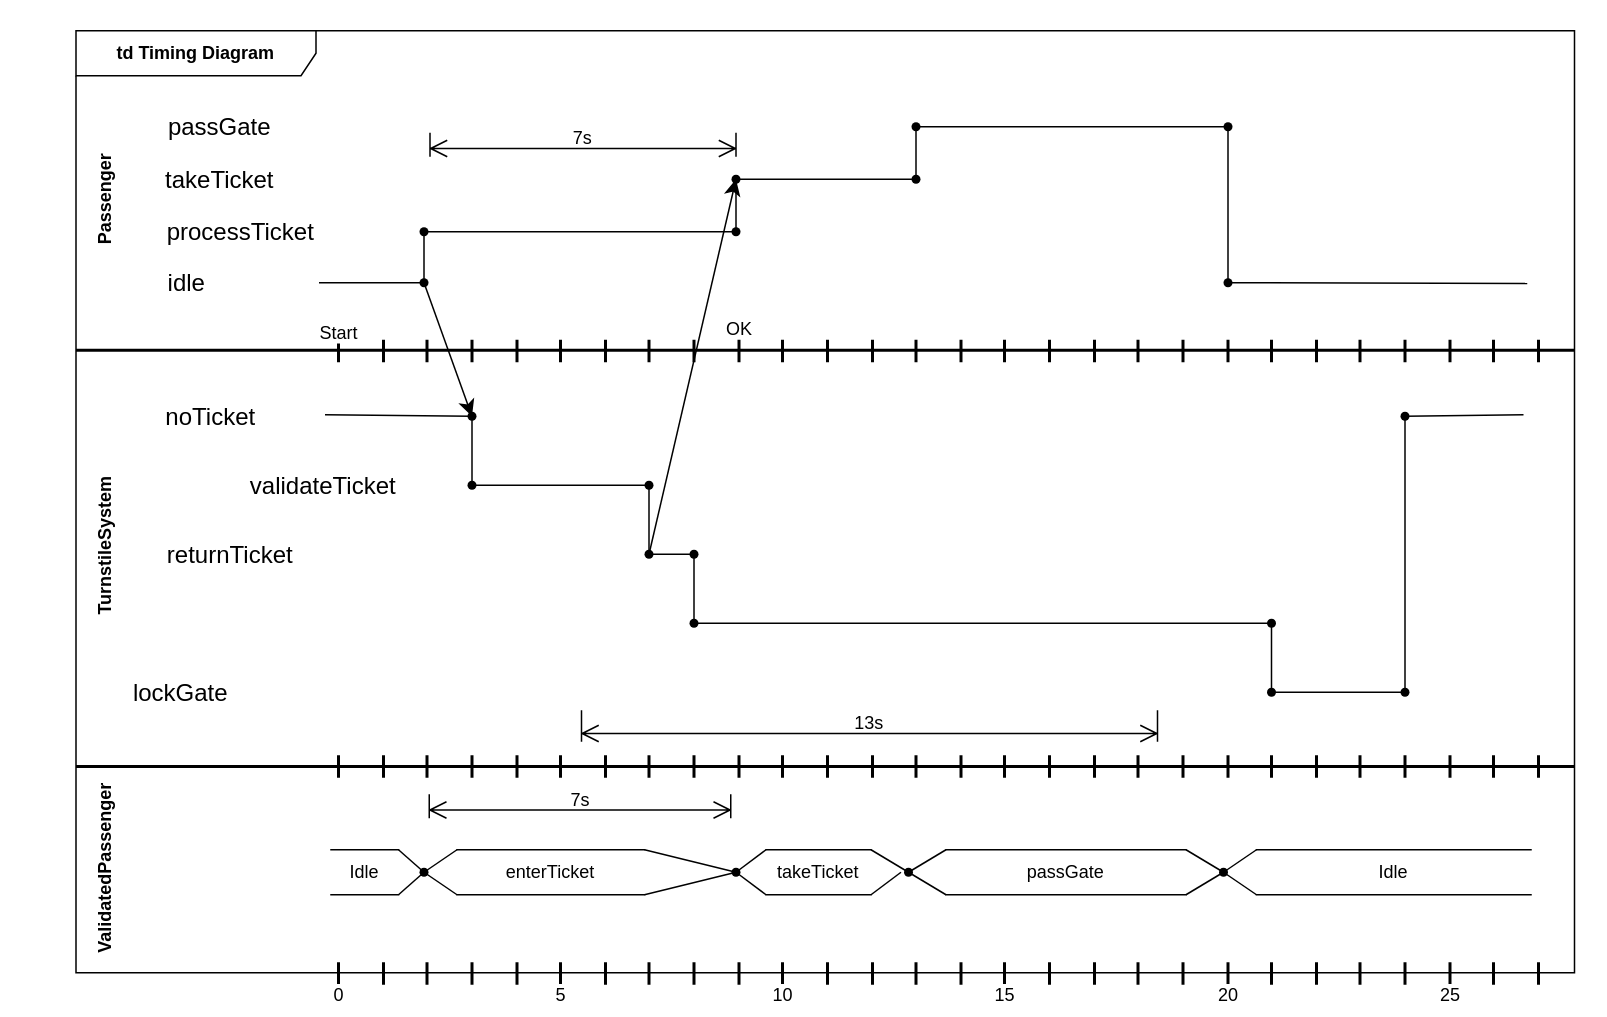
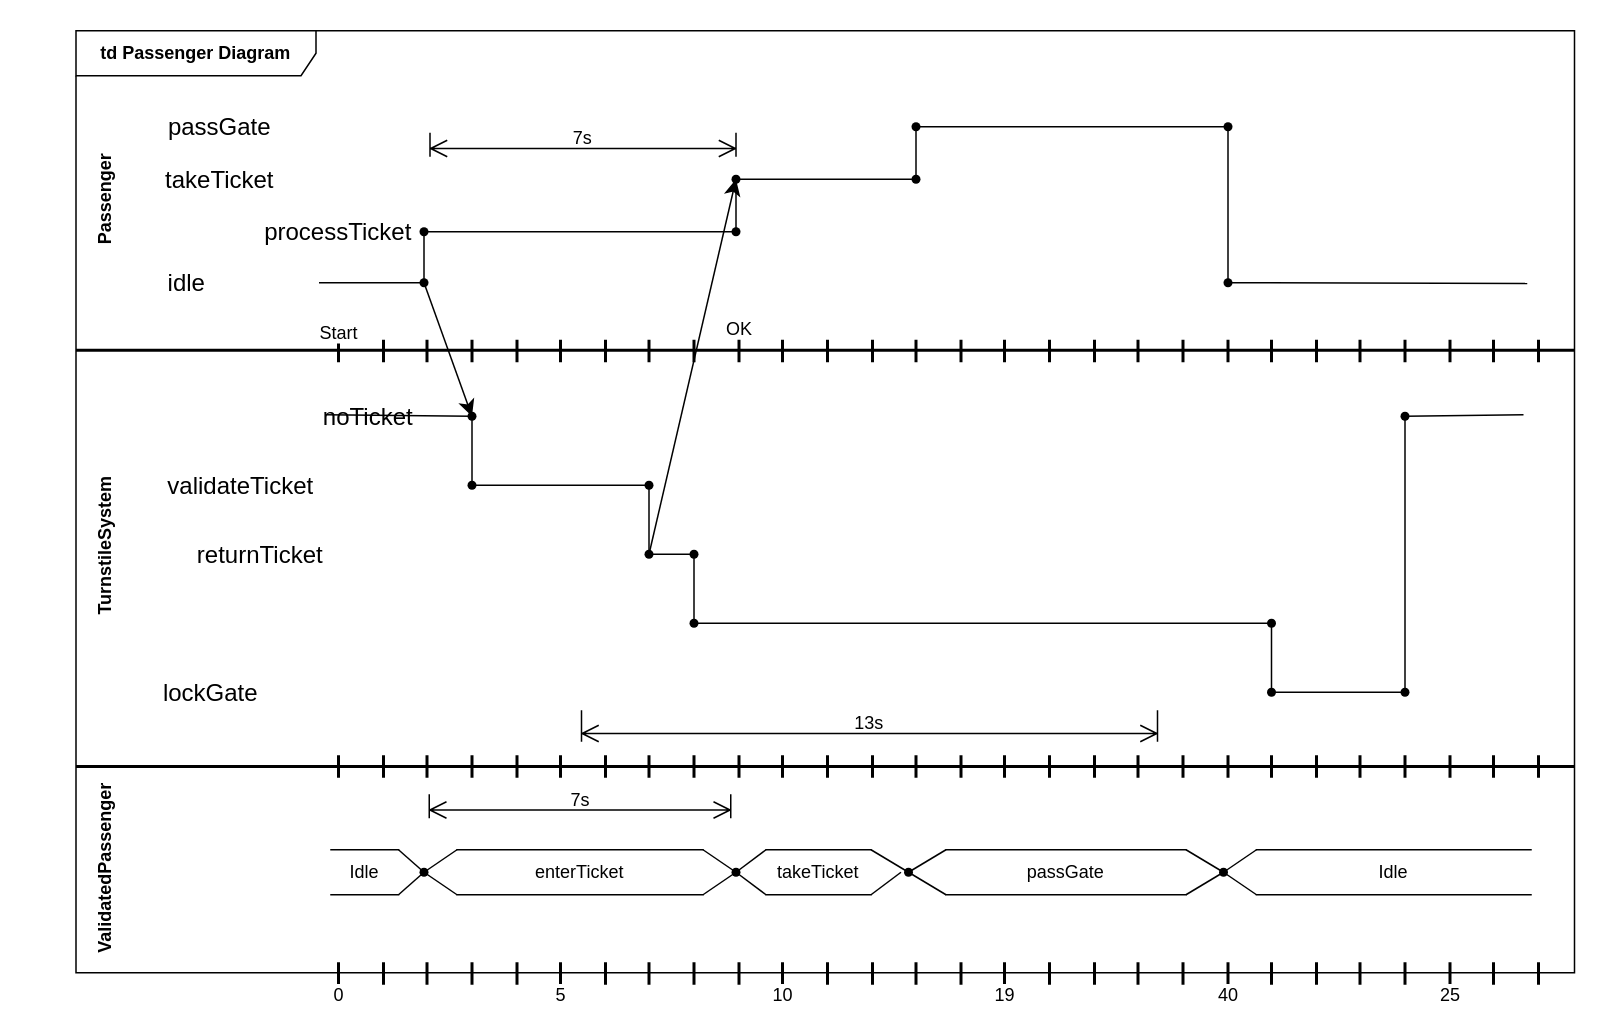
- <mxCell id="2" value="td Timing Diagram" style="shape=umlFrame;whiteSpace=wrap;html=1;pointerEvents=0;recursiveResize=0;container=1;collapsible=0;width=160;fontStyle=1" vertex="1" parent="1"><mxGeometry x="50" y="20" width="999" height="628" as="geometry" /></mxCell>
+ <mxCell id="2" value="td Passenger Diagram" style="shape=umlFrame;whiteSpace=wrap;html=1;pointerEvents=0;recursiveResize=0;container=1;collapsible=0;width=160;fontStyle=1" vertex="1" parent="1"><mxGeometry x="50" y="20" width="999" height="628" as="geometry" /></mxCell>
- <mxCell id="4" value="processTicket" style="text;html=1;align=center;verticalAlign=middle;whiteSpace=wrap;rounded=0;fontSize=16;" vertex="1" parent="2"><mxGeometry x="80" y="119" width="60" height="30" as="geometry" /></mxCell>
+ <mxCell id="4" value="processTicket" style="text;html=1;align=center;verticalAlign=middle;whiteSpace=wrap;rounded=0;fontSize=16;" vertex="1" parent="2"><mxGeometry x="145" y="119" width="60" height="30" as="geometry" /></mxCell>
- <mxCell id="7" value="noTicket" style="text;html=1;align=center;verticalAlign=middle;whiteSpace=wrap;rounded=0;fontSize=16;" vertex="1" parent="2"><mxGeometry x="60" y="242" width="60" height="30" as="geometry" /></mxCell>
+ <mxCell id="7" value="noTicket" style="text;html=1;align=center;verticalAlign=middle;whiteSpace=wrap;rounded=0;fontSize=16;" vertex="1" parent="2"><mxGeometry x="165" y="242" width="60" height="30" as="geometry" /></mxCell>
- <mxCell id="8" value="validateTicket" style="text;html=1;align=center;verticalAlign=middle;whiteSpace=wrap;rounded=0;fontSize=16;" vertex="1" parent="2"><mxGeometry x="135" y="288" width="60" height="30" as="geometry" /></mxCell>
+ <mxCell id="8" value="validateTicket" style="text;html=1;align=center;verticalAlign=middle;whiteSpace=wrap;rounded=0;fontSize=16;" vertex="1" parent="2"><mxGeometry x="80" y="288" width="60" height="30" as="geometry" /></mxCell>
- <mxCell id="9" value="returnTicket" style="text;html=1;align=center;verticalAlign=middle;whiteSpace=wrap;rounded=0;fontSize=16;" vertex="1" parent="2"><mxGeometry x="73" y="334" width="60" height="30" as="geometry" /></mxCell>
+ <mxCell id="9" value="returnTicket" style="text;html=1;align=center;verticalAlign=middle;whiteSpace=wrap;rounded=0;fontSize=16;" vertex="1" parent="2"><mxGeometry x="93" y="334" width="60" height="30" as="geometry" /></mxCell>
- <mxCell id="25" value="lockGate" style="text;html=1;align=center;verticalAlign=middle;whiteSpace=wrap;rounded=0;fontSize=16;" vertex="1" parent="2"><mxGeometry x="40" y="426" width="60" height="30" as="geometry" /></mxCell>
+ <mxCell id="25" value="lockGate" style="text;html=1;align=center;verticalAlign=middle;whiteSpace=wrap;rounded=0;fontSize=16;" vertex="1" parent="2"><mxGeometry x="60" y="426" width="60" height="30" as="geometry" /></mxCell>
- <mxCell id="129" value="enterTicket" style="shape=partialRectangle;whiteSpace=wrap;html=1;left=0;right=0;fillColor=none;fontFamily=Helvetica;fontSize=12;fontColor=default;labelBackgroundColor=default;" vertex="1" parent="2"><mxGeometry x="254" y="546" width="125" height="30" as="geometry" /></mxCell>
+ <mxCell id="129" value="enterTicket" style="shape=partialRectangle;whiteSpace=wrap;html=1;left=0;right=0;fillColor=none;fontFamily=Helvetica;fontSize=12;fontColor=default;labelBackgroundColor=default;" vertex="1" parent="2"><mxGeometry x="254" y="546" width="164" height="30" as="geometry" /></mxCell>
- <mxCell id="150" value="15" style="line;strokeWidth=2;direction=south;html=1;fontFamily=Helvetica;fontSize=12;fontColor=default;labelBackgroundColor=default;verticalAlign=top;" vertex="1" parent="2"><mxGeometry x="614" y="621" width="10" height="15" as="geometry" /></mxCell>
+ <mxCell id="150" value="19" style="line;strokeWidth=2;direction=south;html=1;fontFamily=Helvetica;fontSize=12;fontColor=default;labelBackgroundColor=default;verticalAlign=top;" vertex="1" parent="2"><mxGeometry x="614" y="621" width="10" height="15" as="geometry" /></mxCell>
- <mxCell id="155" value="20" style="line;strokeWidth=2;direction=south;html=1;fontFamily=Helvetica;fontSize=12;fontColor=default;labelBackgroundColor=default;verticalAlign=top;" vertex="1" parent="2"><mxGeometry x="763" y="621" width="10" height="15" as="geometry" /></mxCell>
+ <mxCell id="155" value="40" style="line;strokeWidth=2;direction=south;html=1;fontFamily=Helvetica;fontSize=12;fontColor=default;labelBackgroundColor=default;verticalAlign=top;" vertex="1" parent="2"><mxGeometry x="763" y="621" width="10" height="15" as="geometry" /></mxCell>
